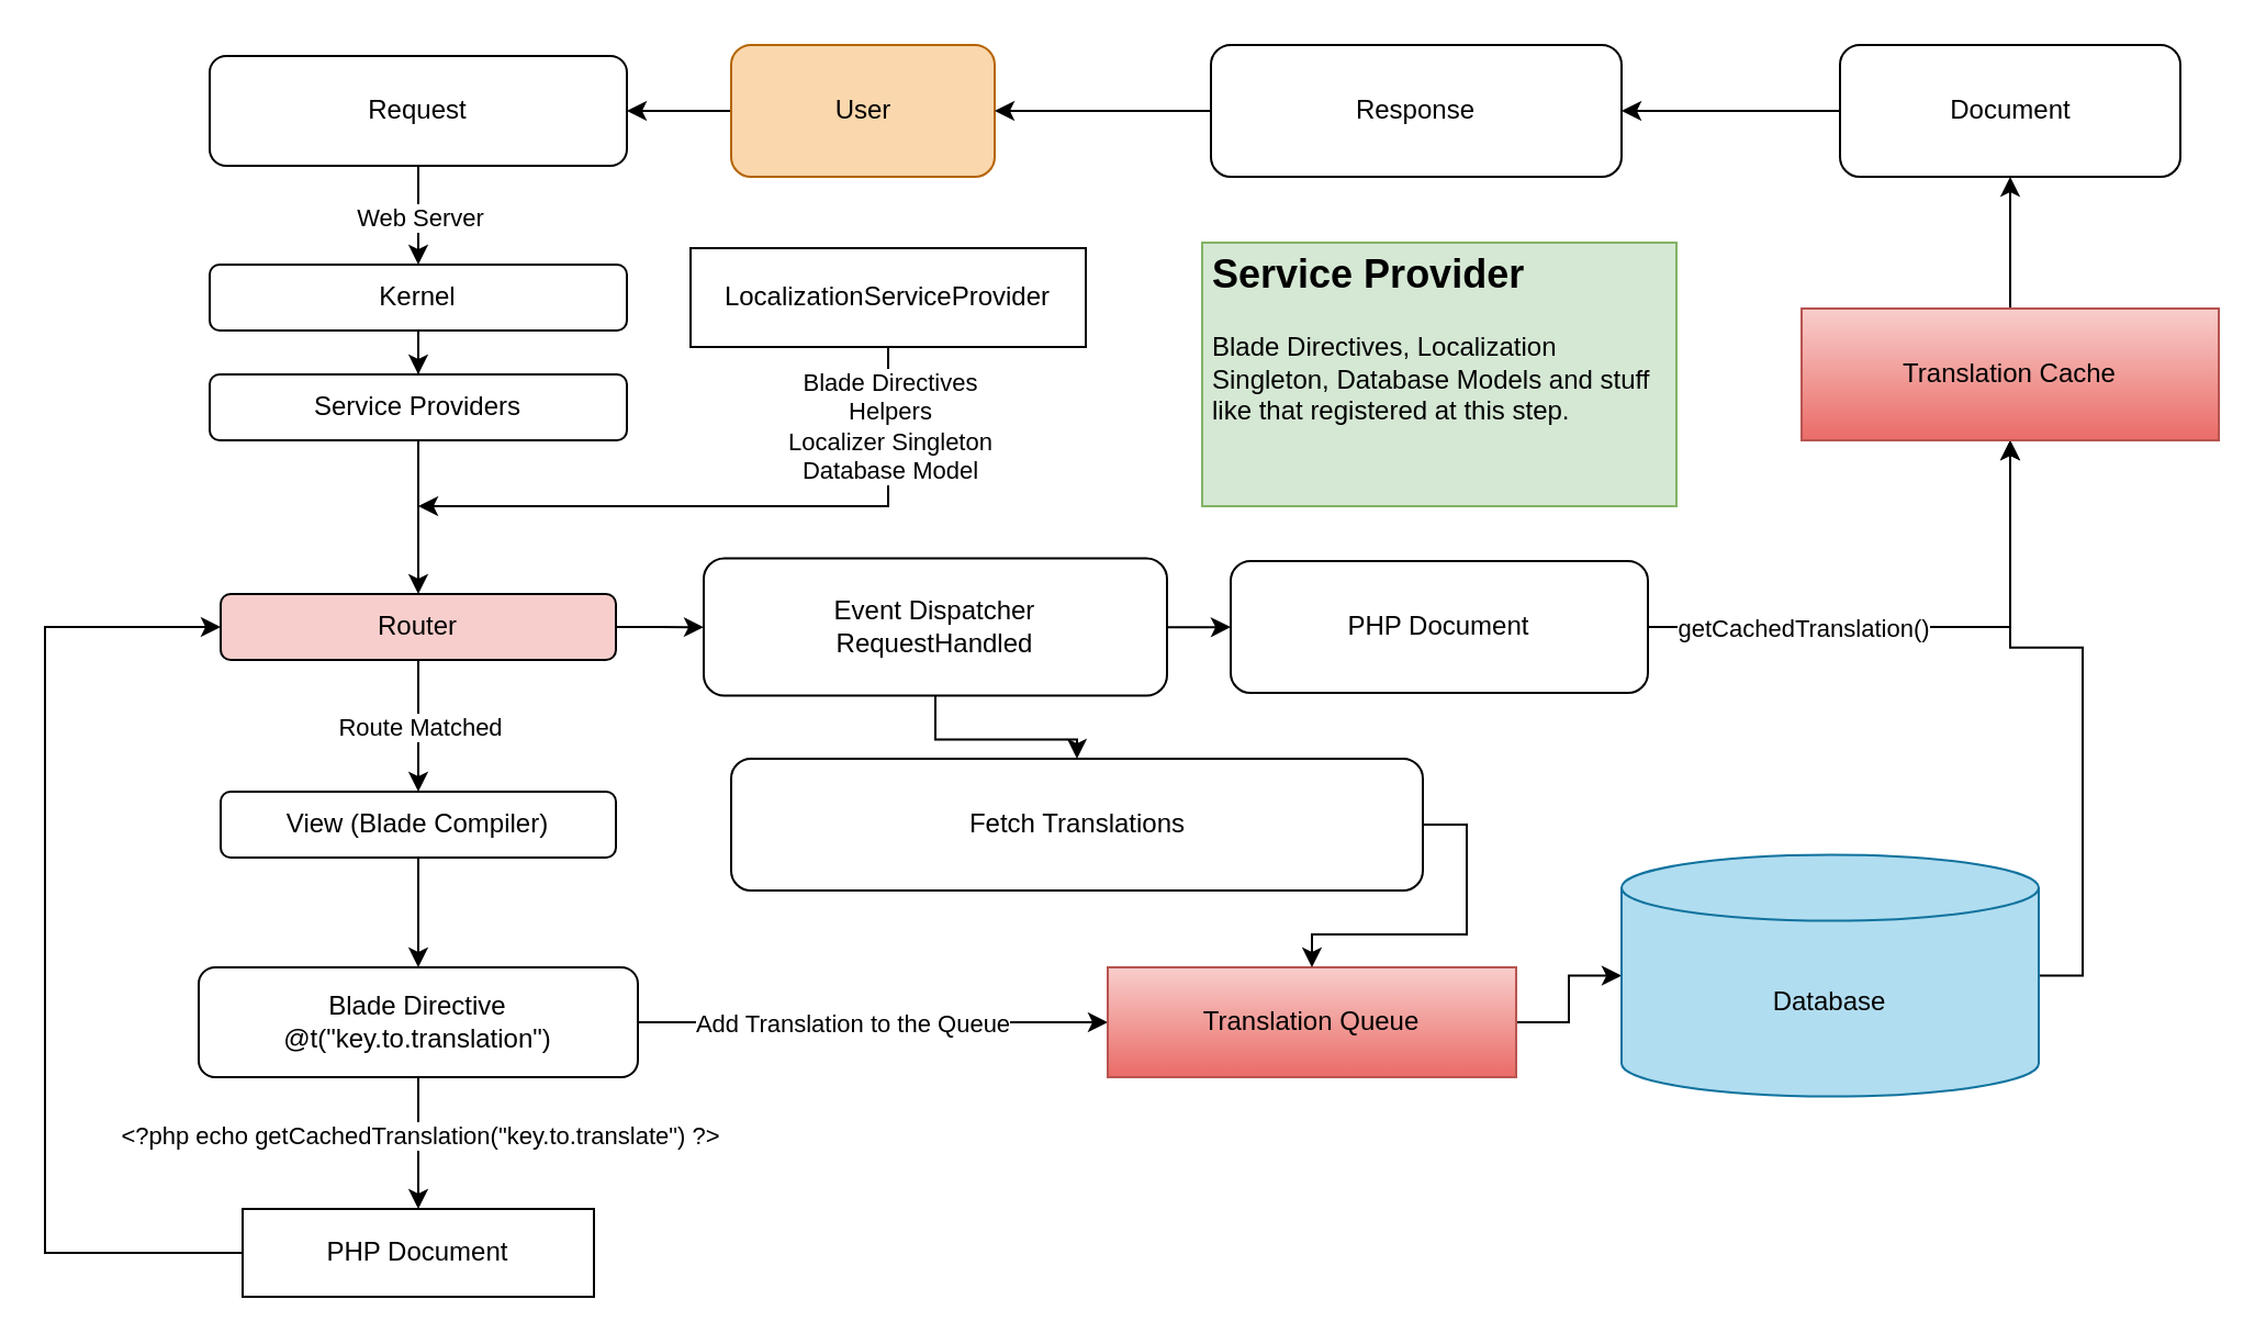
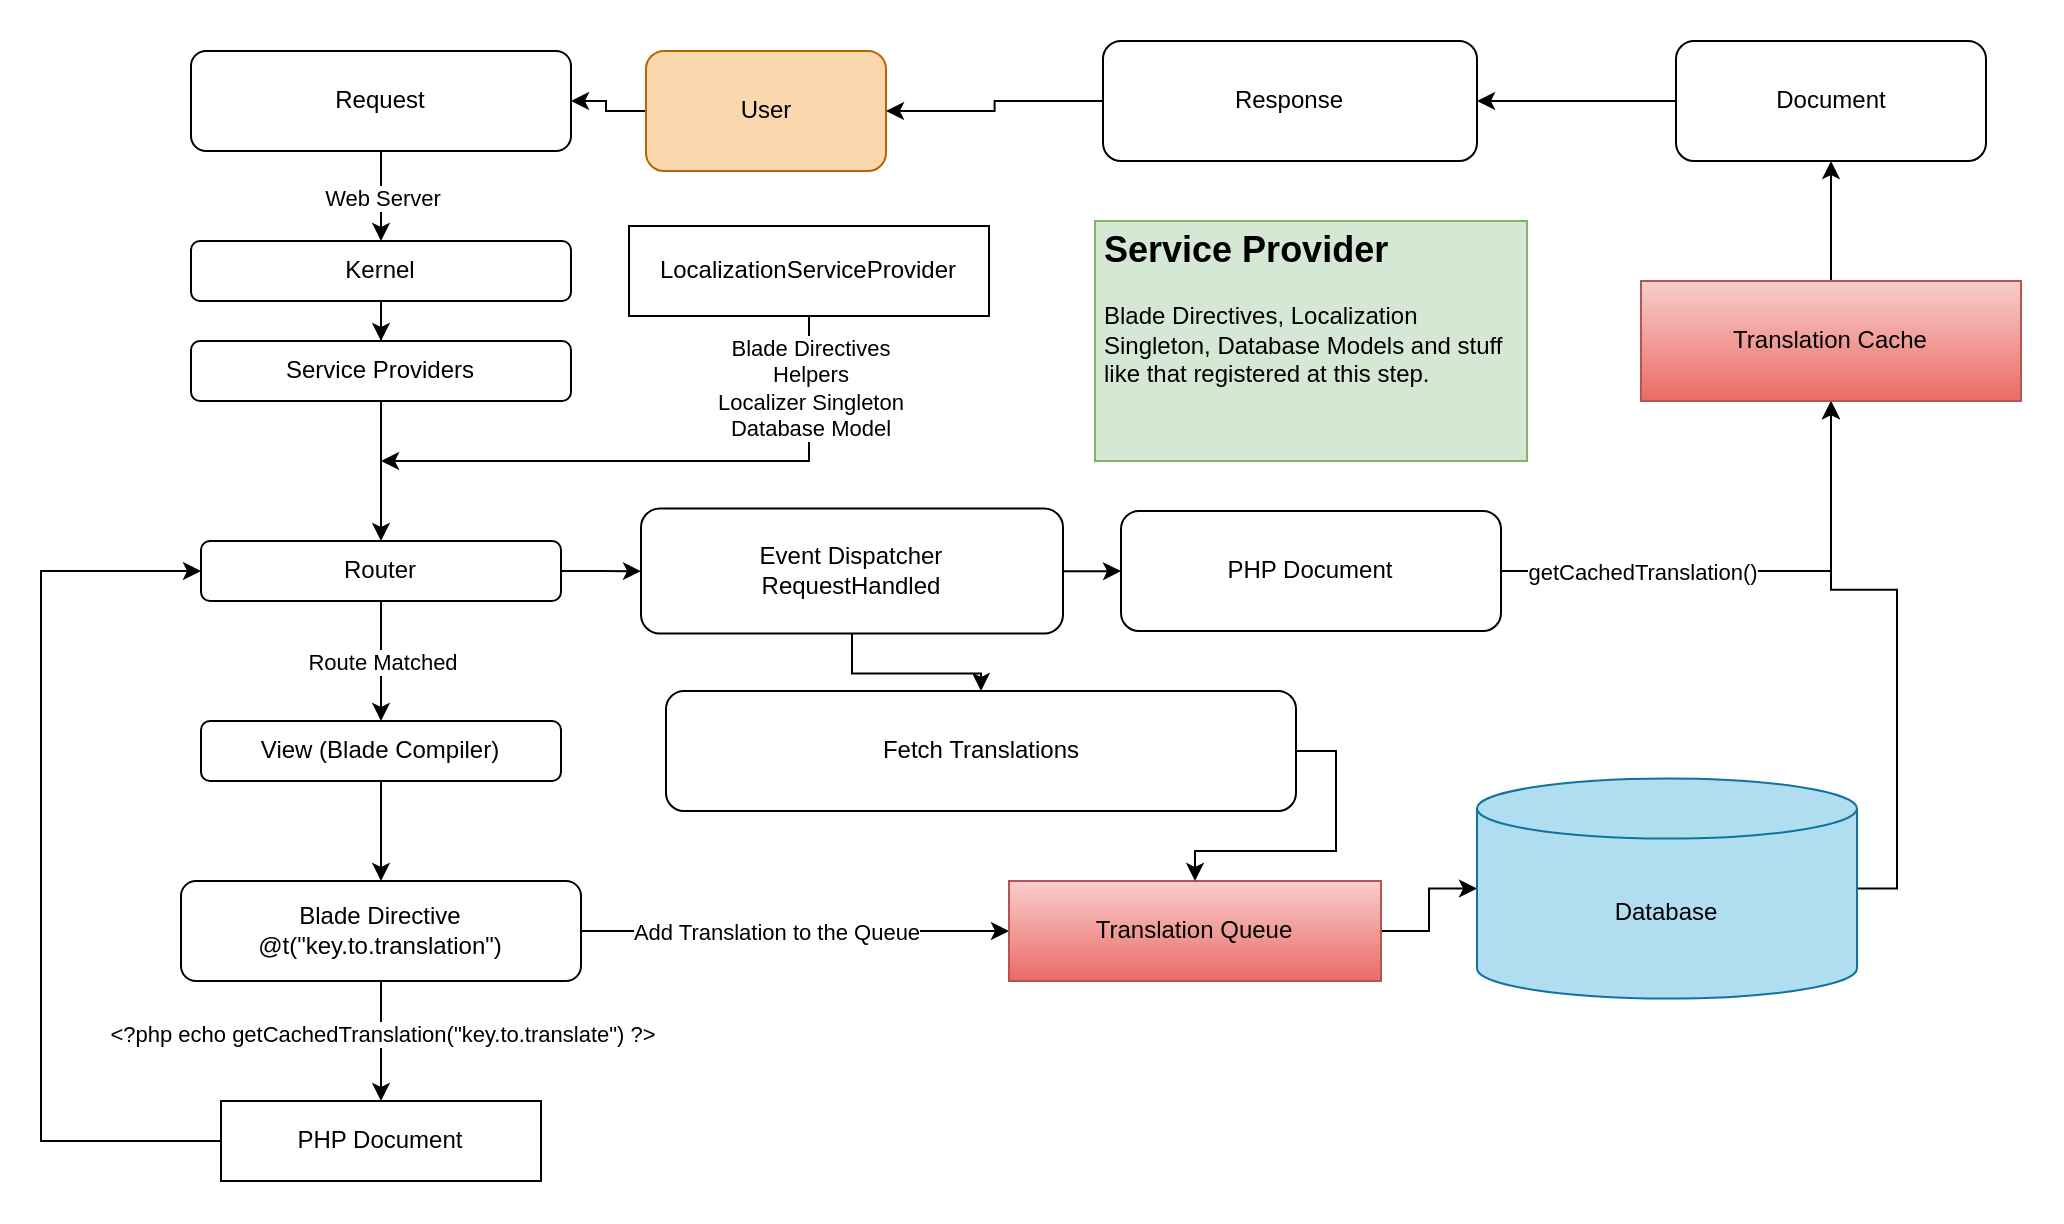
- <mxCell id="20" value="User" style="whiteSpace=wrap;html=1;rounded=1;fillColor=#fad7ac;strokeColor=#b46504;" vertex="1" parent="1"><mxGeometry x="332.5" y="20" width="120" height="60" as="geometry" /></mxCell>
+ <mxCell id="20" value="User" style="whiteSpace=wrap;html=1;rounded=1;fillColor=#fad7ac;strokeColor=#b46504;" vertex="1" parent="1"><mxGeometry x="322.5" y="25" width="120" height="60" as="geometry" /></mxCell>
- <mxCell id="12" value="Router" style="rounded=1;whiteSpace=wrap;html=1;fillColor=#f8cecc;" vertex="1" parent="1"><mxGeometry x="100" y="270" width="180" height="30" as="geometry" /></mxCell>
+ <mxCell id="12" value="Router" style="rounded=1;whiteSpace=wrap;html=1;" vertex="1" parent="1"><mxGeometry x="100" y="270" width="180" height="30" as="geometry" /></mxCell>
